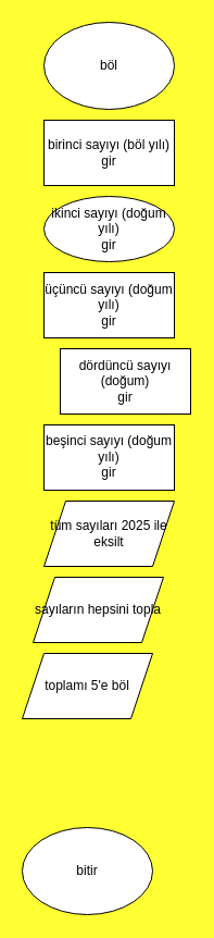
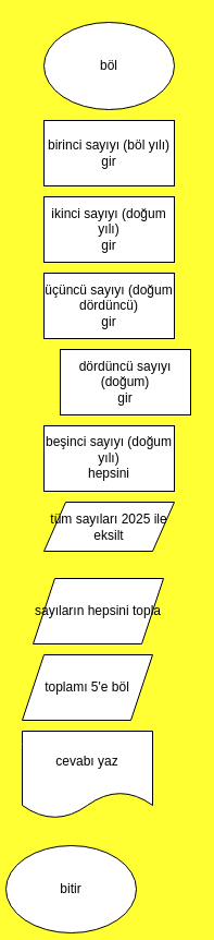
- <mxCell id="3" value="ikinci sayıyı (doğum yılı)&lt;div&gt;gir&lt;/div&gt;" style="ellipse;whiteSpace=wrap;html=1;" parent="1" vertex="1"><mxGeometry x="40" y="180" width="120" height="60" as="geometry" /></mxCell>
+ <mxCell id="3" value="ikinci sayıyı (doğum yılı)&lt;div&gt;gir&lt;/div&gt;" style="rounded=0;whiteSpace=wrap;html=1;" parent="1" vertex="1"><mxGeometry x="40" y="180" width="120" height="60" as="geometry" /></mxCell>
- <mxCell id="6" value="üçüncü sayıyı (doğum yılı)&lt;div&gt;gir&lt;/div&gt;" style="rounded=0;whiteSpace=wrap;html=1;" parent="1" vertex="1"><mxGeometry x="40" y="250" width="120" height="60" as="geometry" /></mxCell>
+ <mxCell id="6" value="üçüncü sayıyı (doğum dördüncü)&lt;div&gt;gir&lt;/div&gt;" style="rounded=0;whiteSpace=wrap;html=1;" parent="1" vertex="1"><mxGeometry x="40" y="250" width="120" height="60" as="geometry" /></mxCell>
- <mxCell id="7" value="beşinci sayıyı (doğum yılı)&lt;div style=&quot;line-height: 130%;&quot;&gt;gir&lt;/div&gt;" style="rounded=0;whiteSpace=wrap;html=1;perimeterSpacing=0;strokeWidth=1;" parent="1" vertex="1"><mxGeometry x="40" y="390" width="120" height="60" as="geometry" /></mxCell>
+ <mxCell id="7" value="beşinci sayıyı (doğum yılı)&lt;div style=&quot;line-height: 130%;&quot;&gt;hepsini&lt;/div&gt;" style="rounded=0;whiteSpace=wrap;html=1;perimeterSpacing=0;strokeWidth=1;" parent="1" vertex="1"><mxGeometry x="40" y="390" width="120" height="60" as="geometry" /></mxCell>
- <mxCell id="8" value="tüm sayıları 2025 ile eksilt" style="shape=parallelogram;perimeter=parallelogramPerimeter;whiteSpace=wrap;html=1;fixedSize=1;" parent="1" vertex="1"><mxGeometry x="40" y="460" width="120" height="60" as="geometry" /></mxCell>
+ <mxCell id="8" value="tüm sayıları 2025 ile eksilt" style="shape=parallelogram;perimeter=parallelogramPerimeter;whiteSpace=wrap;html=1;fixedSize=1;" parent="1" vertex="1"><mxGeometry x="40" y="460" width="120" height="45" as="geometry" /></mxCell>
+ <mxCell id="10" value="cevabı yaz" style="shape=document;whiteSpace=wrap;html=1;boundedLbl=1;" parent="1" vertex="1"><mxGeometry x="20" y="670" width="120" height="80" as="geometry" /></mxCell>
- <mxCell id="11" value="bitir" style="ellipse;whiteSpace=wrap;html=1;" parent="1" vertex="1"><mxGeometry x="20" y="760" width="120" height="80" as="geometry" /></mxCell>
+ <mxCell id="11" value="bitir" style="ellipse;whiteSpace=wrap;html=1;" parent="1" vertex="1"><mxGeometry x="5" y="775" width="120" height="80" as="geometry" /></mxCell>
